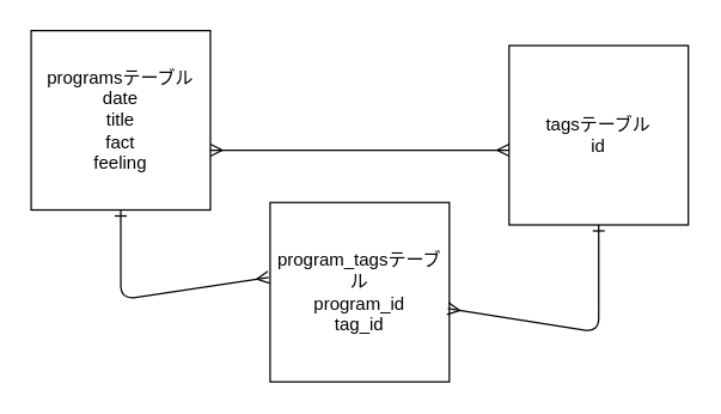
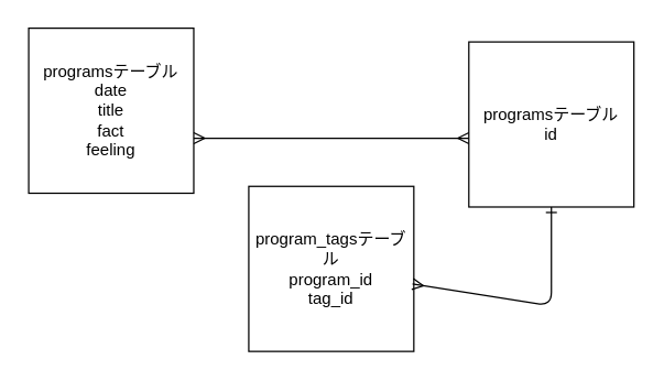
- <mxCell id="4" value="tagsテーブル&lt;br&gt;id" style="whiteSpace=wrap;html=1;" vertex="1" parent="1"><mxGeometry x="340" y="30" width="120" height="120" as="geometry" /></mxCell>
+ <mxCell id="4" value="programsテーブル&lt;br&gt;id" style="whiteSpace=wrap;html=1;" vertex="1" parent="1"><mxGeometry x="340" y="30" width="120" height="120" as="geometry" /></mxCell>
- <mxCell id="5" value="" style="endArrow=ERmany;html=1;startArrow=ERone;startFill=0;entryX=-0.008;entryY=0.417;entryDx=0;entryDy=0;endFill=0;entryPerimeter=0;exitX=0.5;exitY=1;exitDx=0;exitDy=0;" edge="1" parent="1" source="2" target="3"><mxGeometry width="50" height="50" relative="1" as="geometry"><mxPoint x="169" y="220" as="sourcePoint" /><mxPoint x="80" y="150" as="targetPoint" /><Array as="points"><mxPoint x="80" y="200" /></Array></mxGeometry></mxCell>
